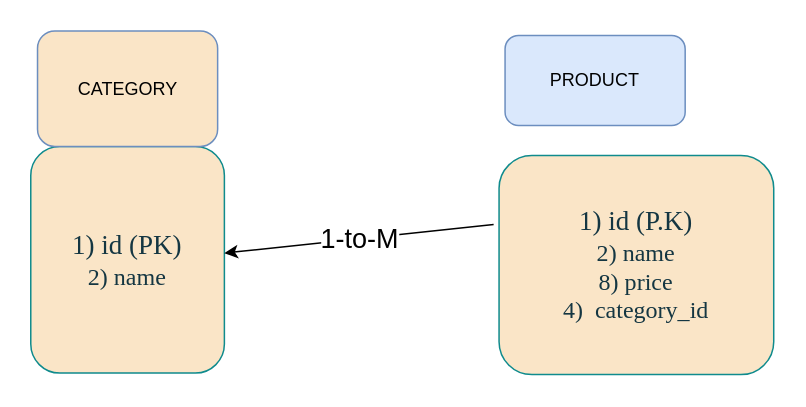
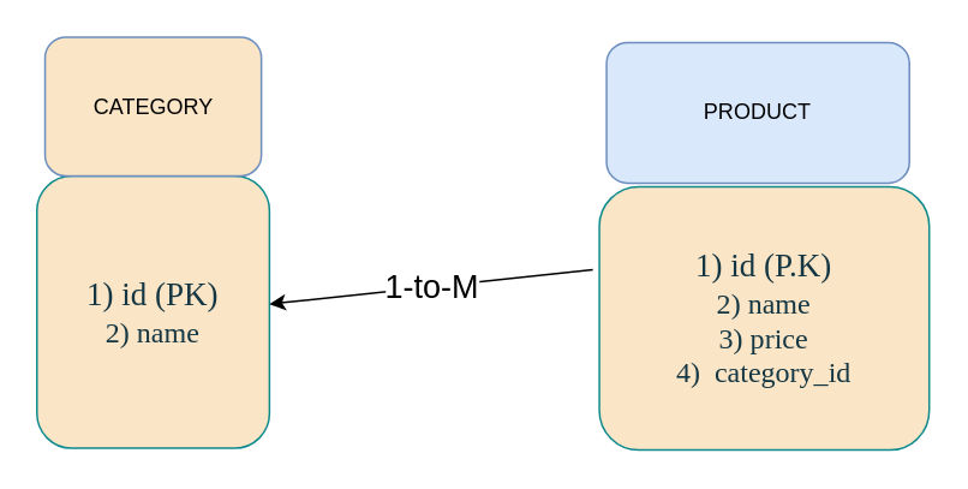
- <mxCell id="5" value="PRODUCT" style="rounded=1;whiteSpace=wrap;html=1;fillColor=#dae8fc;strokeColor=#6c8ebf;" vertex="1" parent="1"><mxGeometry x="336" y="23" width="120" height="60" as="geometry" /></mxCell>
+ <mxCell id="5" value="PRODUCT" style="rounded=1;whiteSpace=wrap;html=1;fillColor=#dae8fc;strokeColor=#6c8ebf;" vertex="1" parent="1"><mxGeometry x="336" y="23" width="168" height="78" as="geometry" /></mxCell>
- <mxCell id="2" value="&lt;div&gt;&lt;font style=&quot;font-size: 18px;&quot;&gt;1) id (P.K)&lt;/font&gt;&lt;/div&gt;&lt;div&gt;&lt;span style=&quot;background-color: initial;&quot;&gt;&lt;font size=&quot;3&quot;&gt;2) name&lt;/font&gt;&lt;/span&gt;&lt;/div&gt;&lt;div&gt;&lt;font size=&quot;3&quot;&gt;8) price&lt;/font&gt;&lt;/div&gt;&lt;div&gt;&lt;font size=&quot;3&quot;&gt;4)&amp;nbsp;&amp;nbsp;&lt;/font&gt;&lt;span style=&quot;font-size: medium; background-color: initial;&quot;&gt;category_id&lt;/span&gt;&lt;/div&gt;" style="rounded=1;whiteSpace=wrap;html=1;fontFamily=Comic Sans MS;labelBackgroundColor=none;fillColor=#FAE5C7;strokeColor=#0F8B8D;fontColor=#143642;" vertex="1" parent="1"><mxGeometry x="332" y="103" width="183" height="146" as="geometry" /></mxCell>
+ <mxCell id="2" value="&lt;div&gt;&lt;font style=&quot;font-size: 18px;&quot;&gt;1) id (P.K)&lt;/font&gt;&lt;/div&gt;&lt;div&gt;&lt;span style=&quot;background-color: initial;&quot;&gt;&lt;font size=&quot;3&quot;&gt;2) name&lt;/font&gt;&lt;/span&gt;&lt;/div&gt;&lt;div&gt;&lt;font size=&quot;3&quot;&gt;3) price&lt;/font&gt;&lt;/div&gt;&lt;div&gt;&lt;font size=&quot;3&quot;&gt;4)&amp;nbsp;&amp;nbsp;&lt;/font&gt;&lt;span style=&quot;font-size: medium; background-color: initial;&quot;&gt;category_id&lt;/span&gt;&lt;/div&gt;" style="rounded=1;whiteSpace=wrap;html=1;fontFamily=Comic Sans MS;labelBackgroundColor=none;fillColor=#FAE5C7;strokeColor=#0F8B8D;fontColor=#143642;" vertex="1" parent="1"><mxGeometry x="332" y="103" width="183" height="146" as="geometry" /></mxCell>
